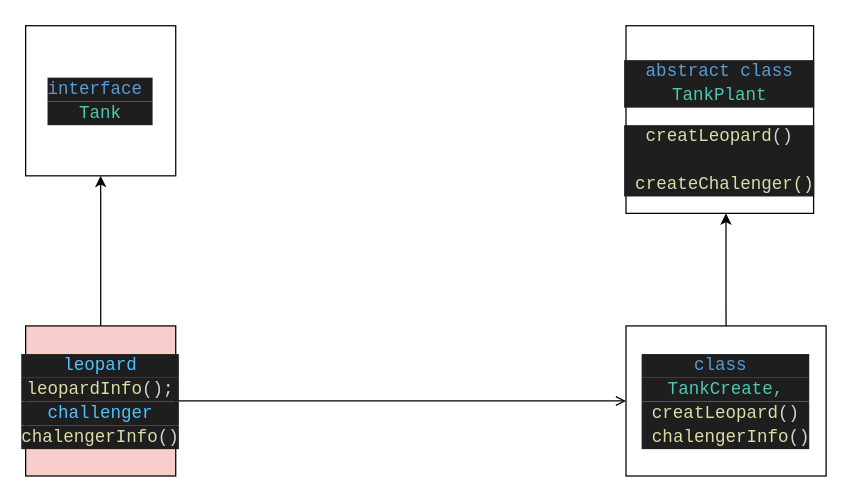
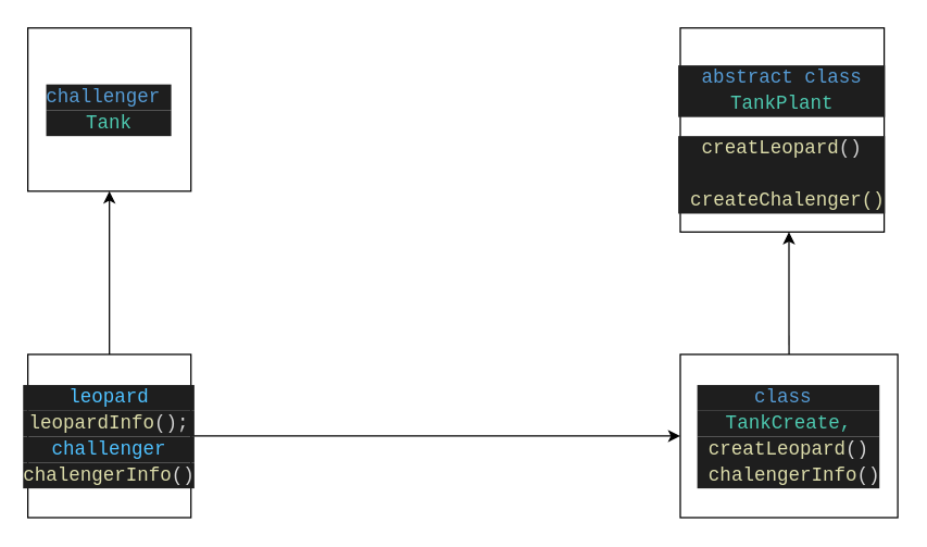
- <mxCell id="2" value="&lt;div style=&quot;color: rgb(212, 212, 212); background-color: rgb(30, 30, 30); font-family: Consolas, &amp;quot;Courier New&amp;quot;, monospace; font-size: 14px; line-height: 19px;&quot;&gt;&lt;span style=&quot;color: #569cd6;&quot;&gt;interface&lt;/span&gt;&amp;nbsp;&lt;/div&gt;&lt;div style=&quot;color: rgb(212, 212, 212); background-color: rgb(30, 30, 30); font-family: Consolas, &amp;quot;Courier New&amp;quot;, monospace; font-size: 14px; line-height: 19px;&quot;&gt;&lt;span style=&quot;color: #4ec9b0;&quot;&gt;Tank&lt;/span&gt;&lt;/div&gt;" style="whiteSpace=wrap;html=1;aspect=fixed;" vertex="1" parent="1"><mxGeometry x="20" y="20" width="120" height="120" as="geometry" /></mxCell>
+ <mxCell id="2" value="&lt;div style=&quot;color: rgb(212, 212, 212); background-color: rgb(30, 30, 30); font-family: Consolas, &amp;quot;Courier New&amp;quot;, monospace; font-size: 14px; line-height: 19px;&quot;&gt;&lt;span style=&quot;color: #569cd6;&quot;&gt;challenger&lt;/span&gt;&amp;nbsp;&lt;/div&gt;&lt;div style=&quot;color: rgb(212, 212, 212); background-color: rgb(30, 30, 30); font-family: Consolas, &amp;quot;Courier New&amp;quot;, monospace; font-size: 14px; line-height: 19px;&quot;&gt;&lt;span style=&quot;color: #4ec9b0;&quot;&gt;Tank&lt;/span&gt;&lt;/div&gt;" style="whiteSpace=wrap;html=1;aspect=fixed;" vertex="1" parent="1"><mxGeometry x="20" y="20" width="120" height="120" as="geometry" /></mxCell>
- <mxCell id="7" value="&lt;div style=&quot;color: rgb(212, 212, 212); background-color: rgb(30, 30, 30); font-family: Consolas, &amp;quot;Courier New&amp;quot;, monospace; font-size: 14px; line-height: 19px;&quot;&gt;&lt;span style=&quot;color: #4fc1ff;&quot;&gt;leopard&lt;/span&gt;&lt;/div&gt;&lt;div style=&quot;color: rgb(212, 212, 212); background-color: rgb(30, 30, 30); font-family: Consolas, &amp;quot;Courier New&amp;quot;, monospace; font-size: 14px; line-height: 19px;&quot;&gt;&lt;div style=&quot;line-height: 19px;&quot;&gt;&lt;span style=&quot;color: #dcdcaa;&quot;&gt;leopardInfo&lt;/span&gt;();&lt;/div&gt;&lt;/div&gt;&lt;div style=&quot;color: rgb(212, 212, 212); background-color: rgb(30, 30, 30); font-family: Consolas, &amp;quot;Courier New&amp;quot;, monospace; font-size: 14px; line-height: 19px;&quot;&gt;&lt;span style=&quot;color: #4fc1ff;&quot;&gt;challenger&lt;/span&gt;&lt;/div&gt;&lt;div style=&quot;color: rgb(212, 212, 212); background-color: rgb(30, 30, 30); font-family: Consolas, &amp;quot;Courier New&amp;quot;, monospace; font-size: 14px; line-height: 19px;&quot;&gt;&lt;div style=&quot;line-height: 19px;&quot;&gt;&lt;span style=&quot;color: #dcdcaa;&quot;&gt;chalengerInfo&lt;/span&gt;()&lt;/div&gt;&lt;/div&gt;" style="rounded=0;whiteSpace=wrap;html=1;fontSize=12;fillColor=#f8cecc;" vertex="1" parent="1"><mxGeometry x="20" y="260" width="120" height="120" as="geometry" /></mxCell>
+ <mxCell id="7" value="&lt;div style=&quot;color: rgb(212, 212, 212); background-color: rgb(30, 30, 30); font-family: Consolas, &amp;quot;Courier New&amp;quot;, monospace; font-size: 14px; line-height: 19px;&quot;&gt;&lt;span style=&quot;color: #4fc1ff;&quot;&gt;leopard&lt;/span&gt;&lt;/div&gt;&lt;div style=&quot;color: rgb(212, 212, 212); background-color: rgb(30, 30, 30); font-family: Consolas, &amp;quot;Courier New&amp;quot;, monospace; font-size: 14px; line-height: 19px;&quot;&gt;&lt;div style=&quot;line-height: 19px;&quot;&gt;&lt;span style=&quot;color: #dcdcaa;&quot;&gt;leopardInfo&lt;/span&gt;();&lt;/div&gt;&lt;/div&gt;&lt;div style=&quot;color: rgb(212, 212, 212); background-color: rgb(30, 30, 30); font-family: Consolas, &amp;quot;Courier New&amp;quot;, monospace; font-size: 14px; line-height: 19px;&quot;&gt;&lt;span style=&quot;color: #4fc1ff;&quot;&gt;challenger&lt;/span&gt;&lt;/div&gt;&lt;div style=&quot;color: rgb(212, 212, 212); background-color: rgb(30, 30, 30); font-family: Consolas, &amp;quot;Courier New&amp;quot;, monospace; font-size: 14px; line-height: 19px;&quot;&gt;&lt;div style=&quot;line-height: 19px;&quot;&gt;&lt;span style=&quot;color: #dcdcaa;&quot;&gt;chalengerInfo&lt;/span&gt;()&lt;/div&gt;&lt;/div&gt;" style="rounded=0;whiteSpace=wrap;html=1;fontSize=12;" vertex="1" parent="1"><mxGeometry x="20" y="260" width="120" height="120" as="geometry" /></mxCell>
- <mxCell id="6" value="" style="endArrow=open;html=1;fontSize=12;entryX=0;entryY=0.5;entryDx=0;entryDy=0;exitX=1;exitY=0.5;exitDx=0;exitDy=0;exitPerimeter=0;" edge="1" parent="1" source="7" target="4"><mxGeometry width="50" height="50" relative="1" as="geometry"><mxPoint x="150" y="320" as="sourcePoint" /><mxPoint x="380" y="160" as="targetPoint" /></mxGeometry></mxCell>
+ <mxCell id="6" value="" style="endArrow=classic;html=1;fontSize=12;entryX=0;entryY=0.5;entryDx=0;entryDy=0;exitX=1;exitY=0.5;exitDx=0;exitDy=0;exitPerimeter=0;" edge="1" parent="1" source="7" target="4"><mxGeometry width="50" height="50" relative="1" as="geometry"><mxPoint x="150" y="320" as="sourcePoint" /><mxPoint x="380" y="160" as="targetPoint" /></mxGeometry></mxCell>
